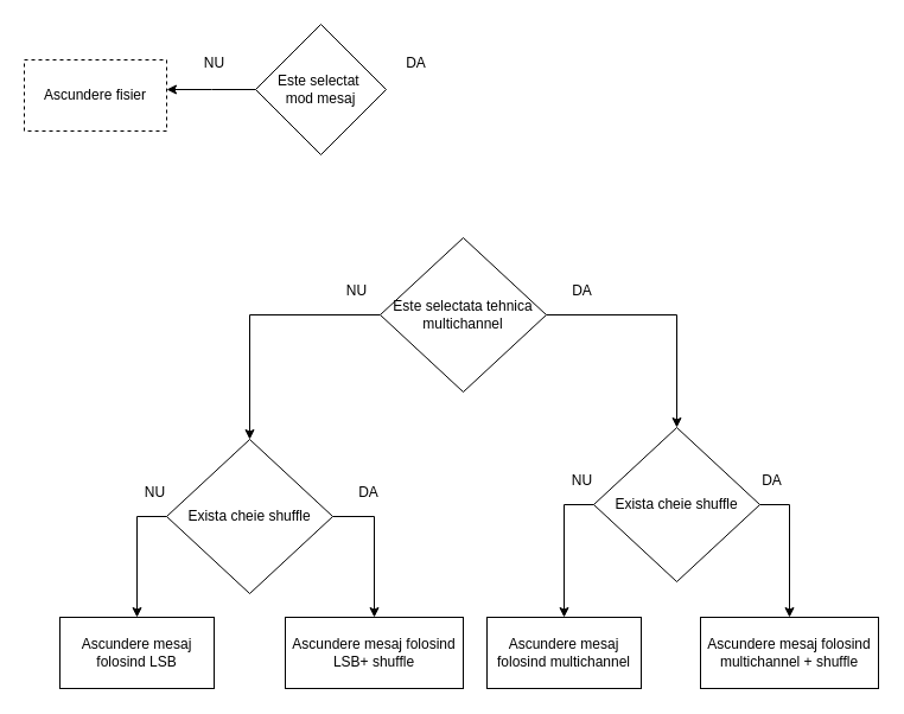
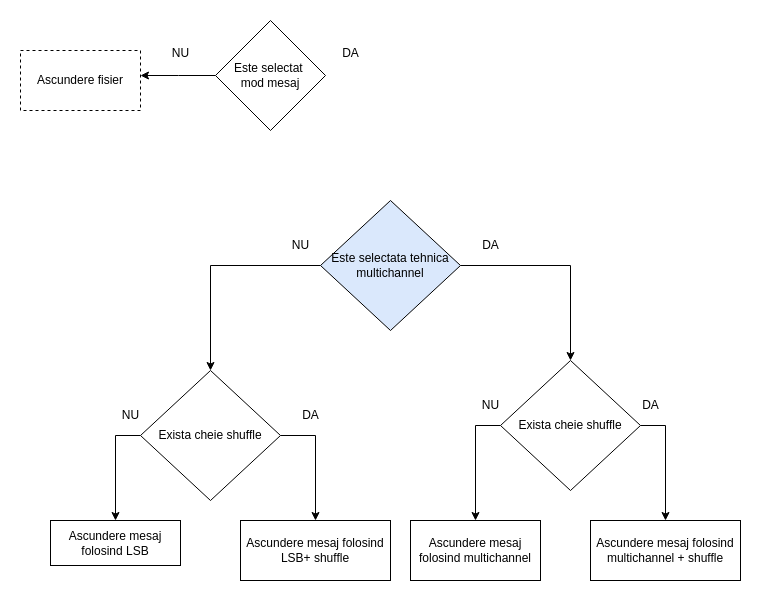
- <mxCell id="8" value="Este selectata tehnica multichannel" style="rhombus;whiteSpace=wrap;html=1;" vertex="1" parent="1"><mxGeometry x="320" y="200" width="140" height="130" as="geometry" /></mxCell>
+ <mxCell id="8" value="Este selectata tehnica multichannel" style="rhombus;whiteSpace=wrap;html=1;fillColor=#dae8fc;" vertex="1" parent="1"><mxGeometry x="320" y="200" width="140" height="130" as="geometry" /></mxCell>
- <mxCell id="22" value="Ascundere mesaj folosind LSB" style="rounded=0;whiteSpace=wrap;html=1;" vertex="1" parent="1"><mxGeometry x="50" y="520" width="130" height="60" as="geometry" /></mxCell>
+ <mxCell id="22" value="Ascundere mesaj folosind LSB" style="rounded=0;whiteSpace=wrap;html=1;" vertex="1" parent="1"><mxGeometry x="50" y="520" width="130" height="45" as="geometry" /></mxCell>
